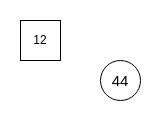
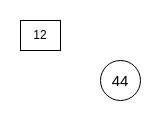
- <mxCell id="2" value="12" style="rounded=0;whiteSpace=wrap;html=1;" vertex="1" parent="1"><mxGeometry x="20" y="20" width="40" height="40" as="geometry" /></mxCell>
+ <mxCell id="2" value="12" style="rounded=0;whiteSpace=wrap;html=1;" vertex="1" parent="1"><mxGeometry x="20" y="20" width="40" height="30" as="geometry" /></mxCell>
